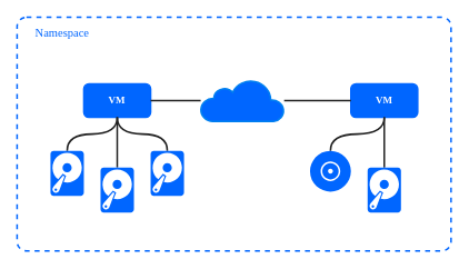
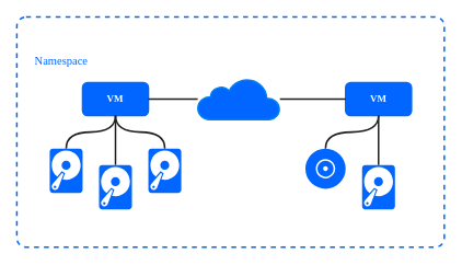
- <mxCell id="3" value="Namespace" style="text;html=1;strokeColor=none;fillColor=none;align=left;verticalAlign=middle;whiteSpace=wrap;rounded=0;fontColor=#0066ff;strokeWidth=2;fontFamily=JetBrains Mono;fontSource=https%3A%2F%2Ffonts.googleapis.com%2Fcss%3Ffamily%3DJetBrains%2BMono;fontSize=14;" parent="1" vertex="1"><mxGeometry x="40" y="30" width="60" height="20" as="geometry" /></mxCell>
+ <mxCell id="3" value="Namespace" style="text;html=1;strokeColor=none;fillColor=none;align=left;verticalAlign=middle;whiteSpace=wrap;rounded=0;fontColor=#0066ff;strokeWidth=2;fontFamily=JetBrains Mono;fontSource=https%3A%2F%2Ffonts.googleapis.com%2Fcss%3Ffamily%3DJetBrains%2BMono;fontSize=14;" parent="1" vertex="1"><mxGeometry x="40" y="65" width="60" height="20" as="geometry" /></mxCell>
